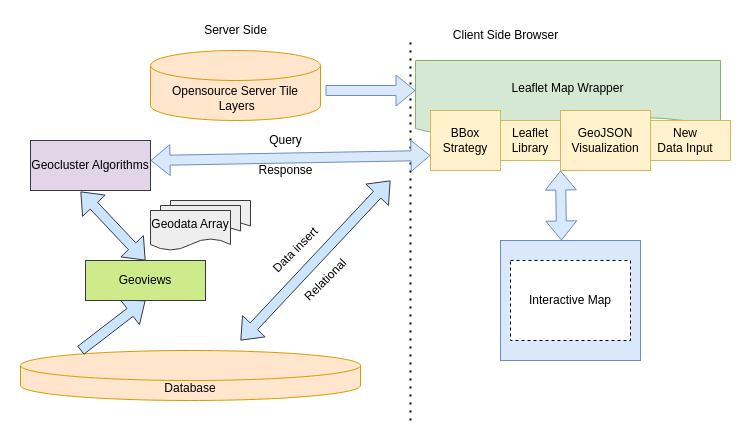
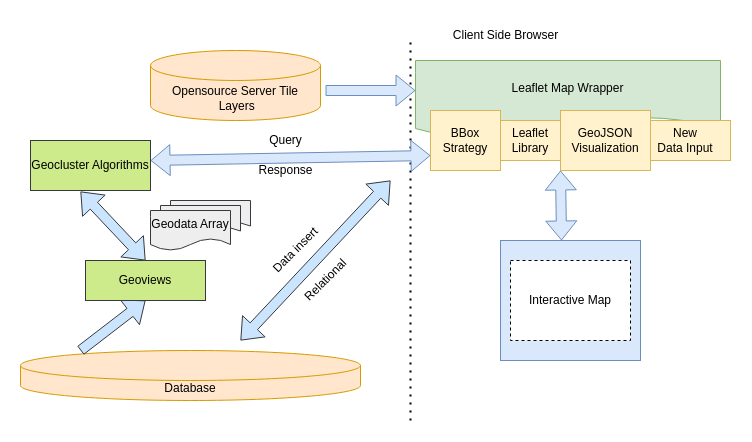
- <mxCell id="14" value="Server Side" style="text;html=1;align=center;verticalAlign=middle;resizable=0;points=[];autosize=1;strokeColor=none;fillColor=none;" vertex="1" parent="1"><mxGeometry x="195" width="80" height="20" as="geometry" y="20" /></mxCell>
- <mxCell id="25" value="Geocluster Algorithms" style="rounded=0;whiteSpace=wrap;html=1;fillColor=#e1d5e7;strokeColor=#36393d;" vertex="1" parent="1"><mxGeometry x="30" y="140" width="120" height="50" as="geometry" /></mxCell>
+ <mxCell id="25" value="Geocluster Algorithms" style="rounded=0;whiteSpace=wrap;html=1;fillColor=#cdeb8b;strokeColor=#36393d;" vertex="1" parent="1"><mxGeometry x="30" y="140" width="120" height="50" as="geometry" /></mxCell>
